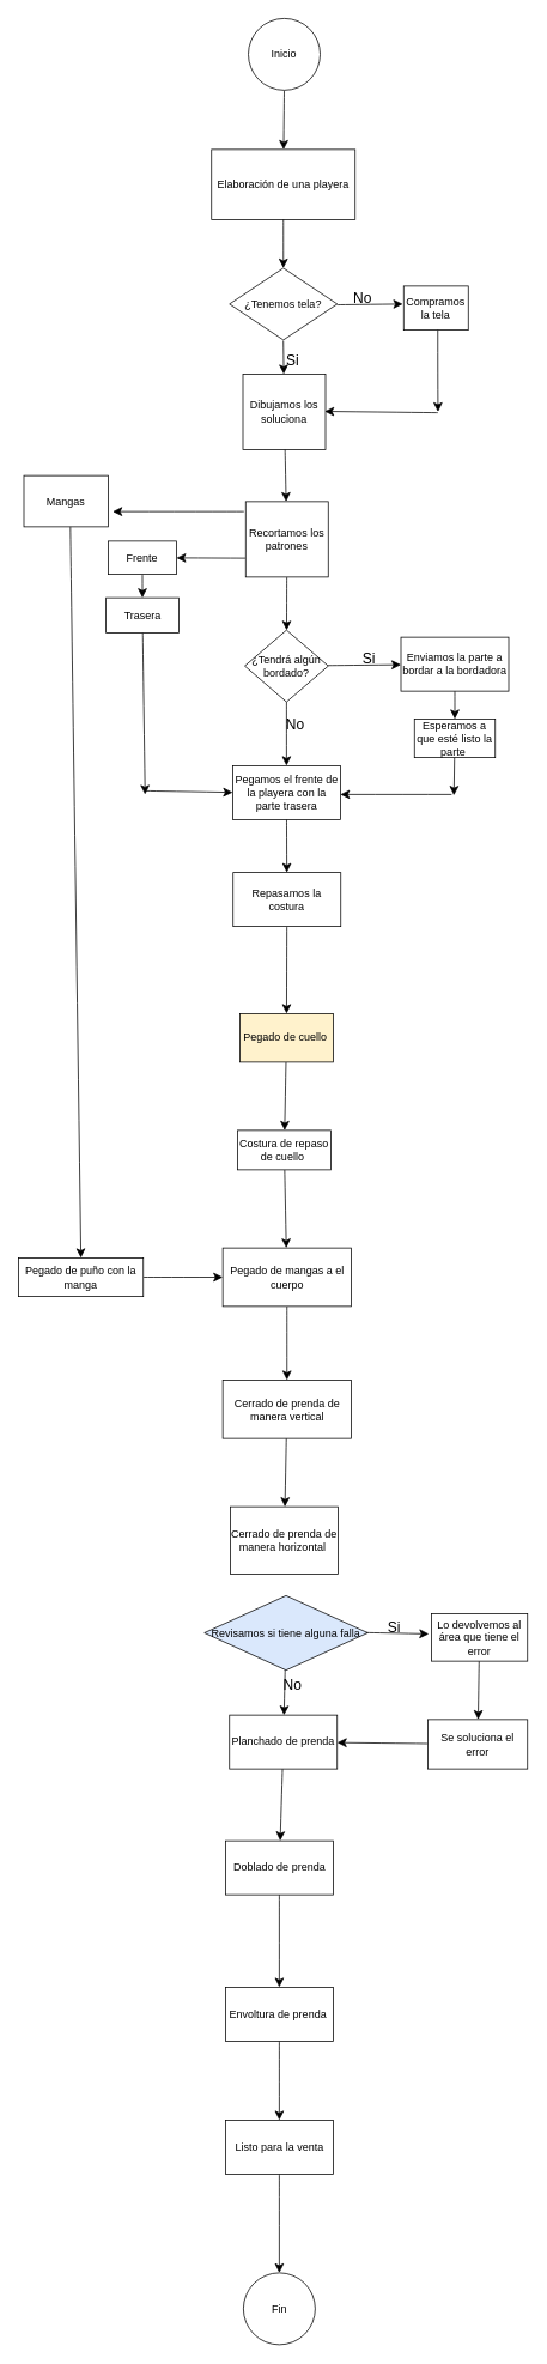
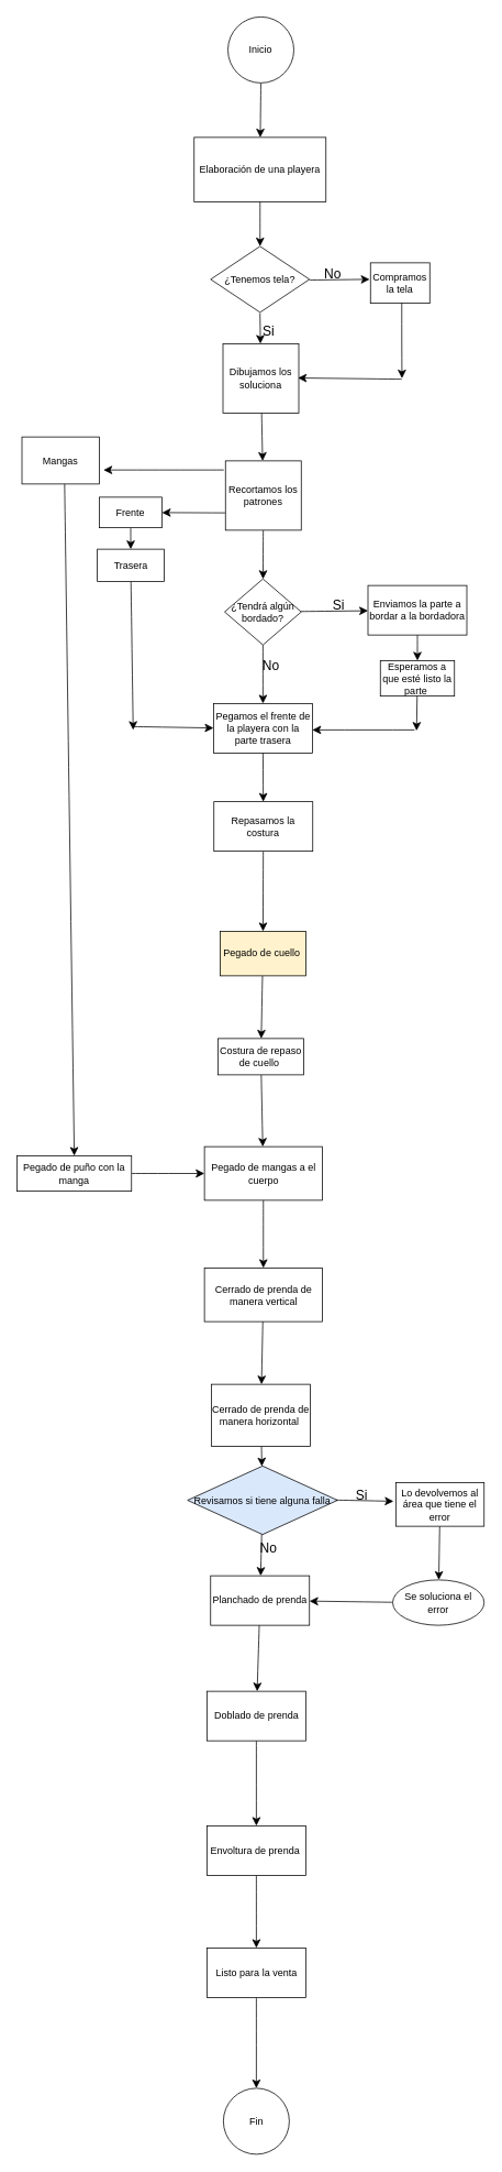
+ <mxCell id="48" value="" style="edgeStyle=none;curved=1;rounded=0;orthogonalLoop=1;jettySize=auto;html=1;fontSize=12;startSize=8;endSize=8;" edge="1" parent="1" source="49" target="60"><mxGeometry relative="1" as="geometry" /></mxCell>
- <mxCell id="68" value="Se soluciona el error" style="whiteSpace=wrap;html=1;rounded=0;" vertex="1" parent="1"><mxGeometry x="476" y="1914" width="111" height="55" as="geometry" /></mxCell>
+ <mxCell id="68" value="Se soluciona el error" style="ellipse;whiteSpace=wrap;html=1;" vertex="1" parent="1"><mxGeometry x="476" y="1914" width="111" height="55" as="geometry" /></mxCell>
